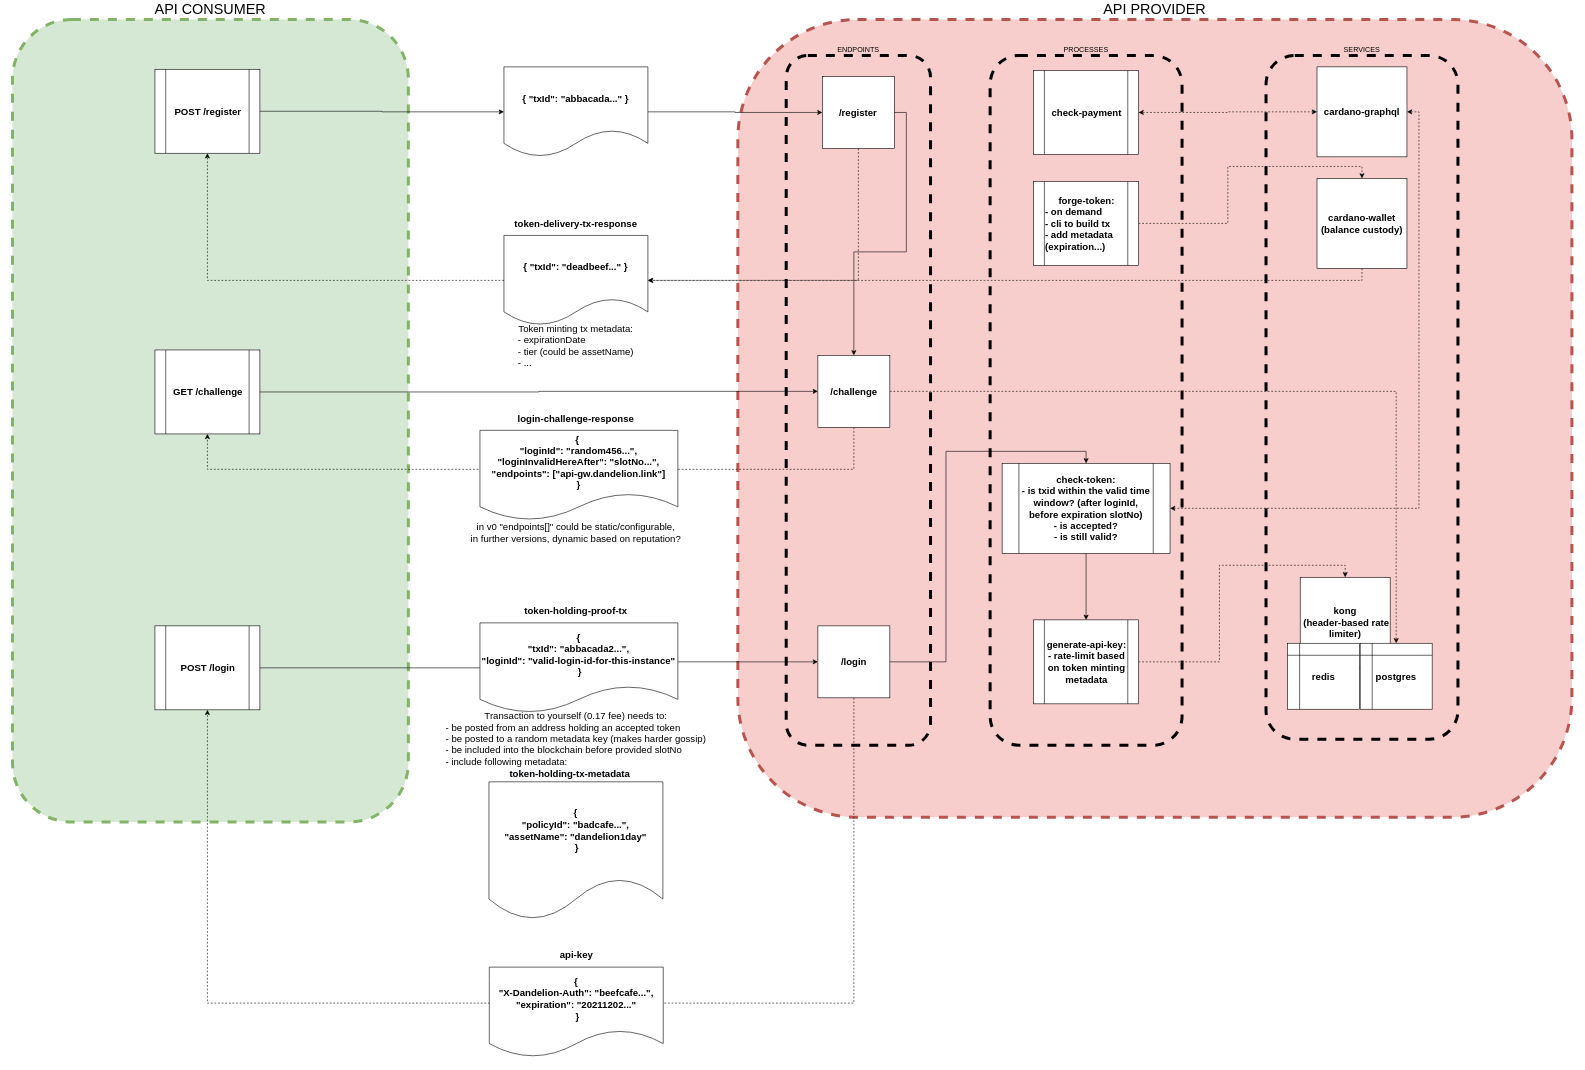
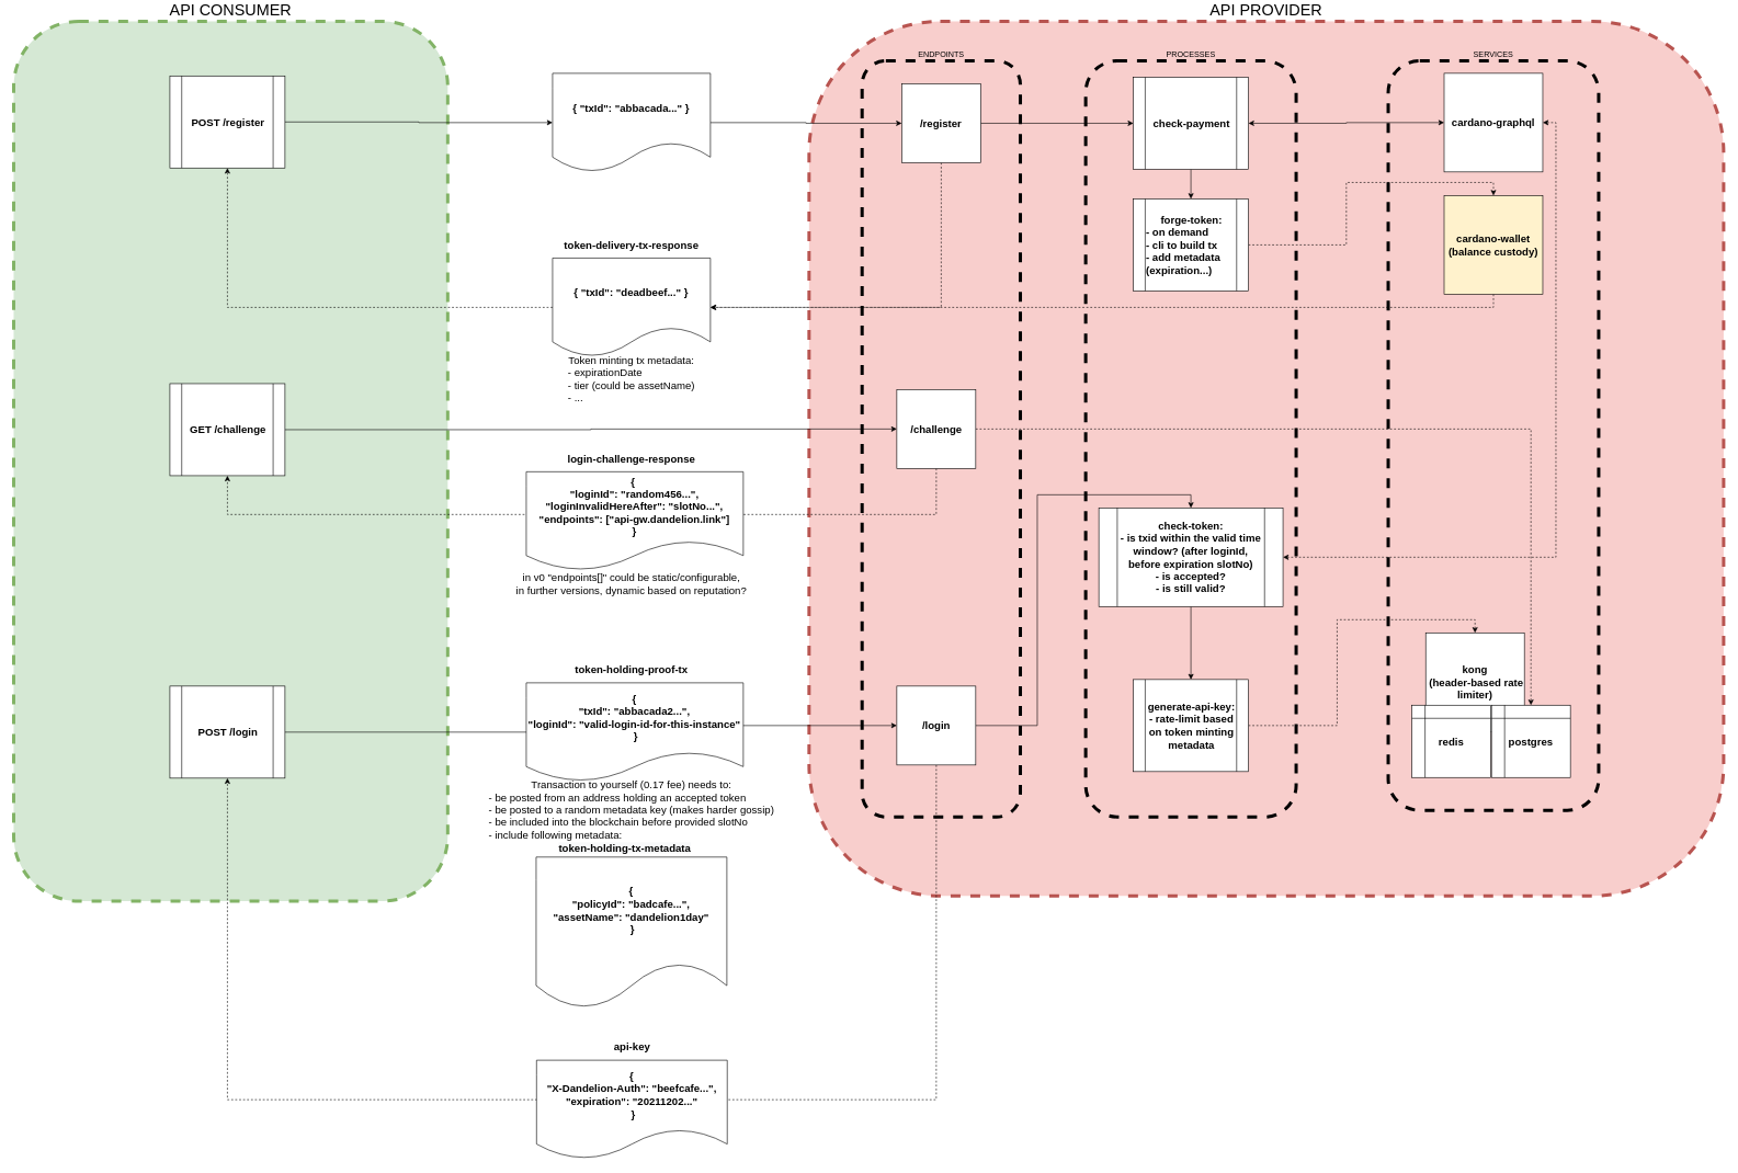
- <mxCell id="25" style="edgeStyle=orthogonalEdgeStyle;rounded=0;orthogonalLoop=1;jettySize=auto;html=1;exitX=0;exitY=0.5;exitDx=0;exitDy=0;entryX=1;entryY=0.5;entryDx=0;entryDy=0;dashed=1;startArrow=classic;startFill=1;" edge="1" parent="1" source="26" target="21"><mxGeometry relative="1" as="geometry" /></mxCell>
+ <mxCell id="25" style="edgeStyle=orthogonalEdgeStyle;rounded=0;orthogonalLoop=1;jettySize=auto;html=1;exitX=0;exitY=0.5;exitDx=0;exitDy=0;entryX=1;entryY=0.5;entryDx=0;entryDy=0;dashed=0;startArrow=classic;startFill=1;" edge="1" parent="1" source="26" target="21"><mxGeometry relative="1" as="geometry" /></mxCell>
+ <mxCell id="20" style="edgeStyle=orthogonalEdgeStyle;rounded=0;orthogonalLoop=1;jettySize=auto;html=1;exitX=0.5;exitY=1;exitDx=0;exitDy=0;entryX=0.5;entryY=0;entryDx=0;entryDy=0;" edge="1" parent="1" source="21" target="16"><mxGeometry relative="1" as="geometry" /></mxCell>
- <mxCell id="14" value="&lt;b&gt;&lt;font style=&quot;font-size: 16px&quot;&gt;cardano-wallet&lt;br&gt;(balance custody)&lt;br&gt;&lt;/font&gt;&lt;/b&gt;" style="whiteSpace=wrap;html=1;aspect=fixed;" vertex="1" parent="1"><mxGeometry x="2195" y="285" width="150" height="150" as="geometry" /></mxCell>
+ <mxCell id="14" value="&lt;b&gt;&lt;font style=&quot;font-size: 16px&quot;&gt;cardano-wallet&lt;br&gt;(balance custody)&lt;br&gt;&lt;/font&gt;&lt;/b&gt;" style="whiteSpace=wrap;html=1;aspect=fixed;fillColor=#fff2cc;" vertex="1" parent="1"><mxGeometry x="2195" y="285" width="150" height="150" as="geometry" /></mxCell>
- <mxCell id="7" style="edgeStyle=orthogonalEdgeStyle;rounded=0;orthogonalLoop=1;jettySize=auto;html=1;exitX=1;exitY=0.5;exitDx=0;exitDy=0;" edge="1" parent="1" source="9" target="36"><mxGeometry relative="1" as="geometry" /></mxCell>
+ <mxCell id="7" style="edgeStyle=orthogonalEdgeStyle;rounded=0;orthogonalLoop=1;jettySize=auto;html=1;exitX=1;exitY=0.5;exitDx=0;exitDy=0;entryX=0;entryY=0.5;entryDx=0;entryDy=0;" edge="1" parent="1" source="9" target="21"><mxGeometry relative="1" as="geometry" /></mxCell>
